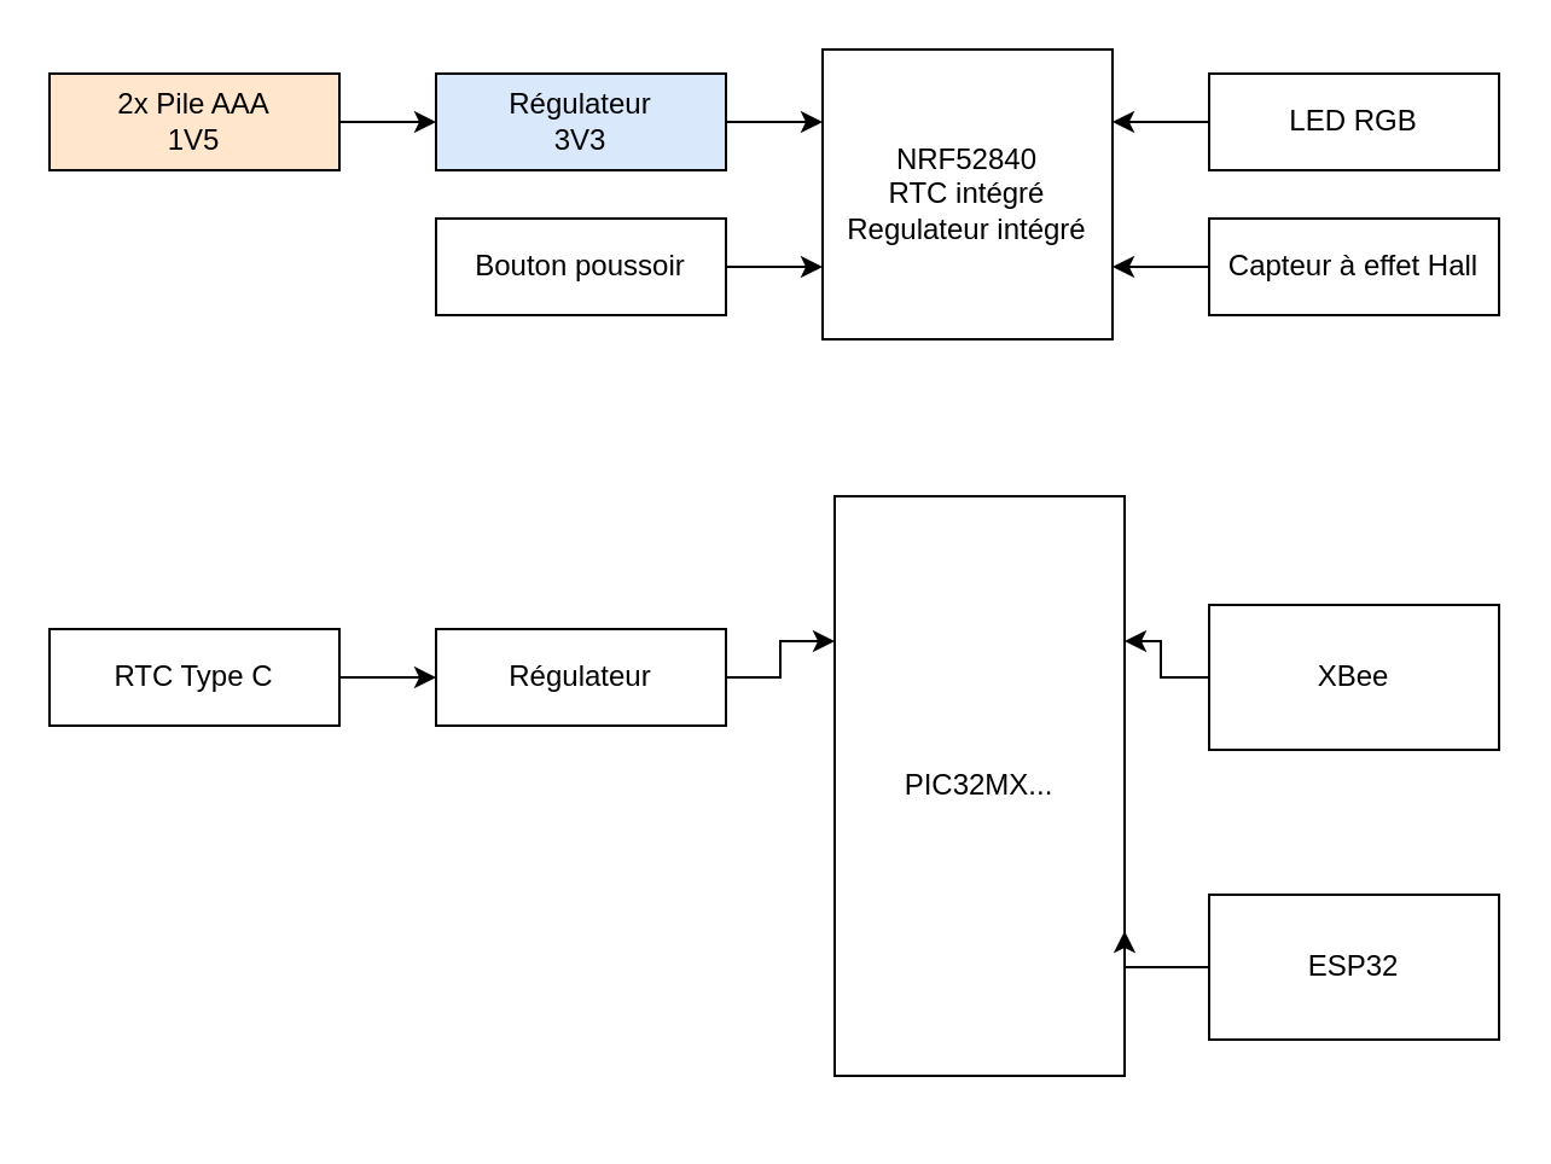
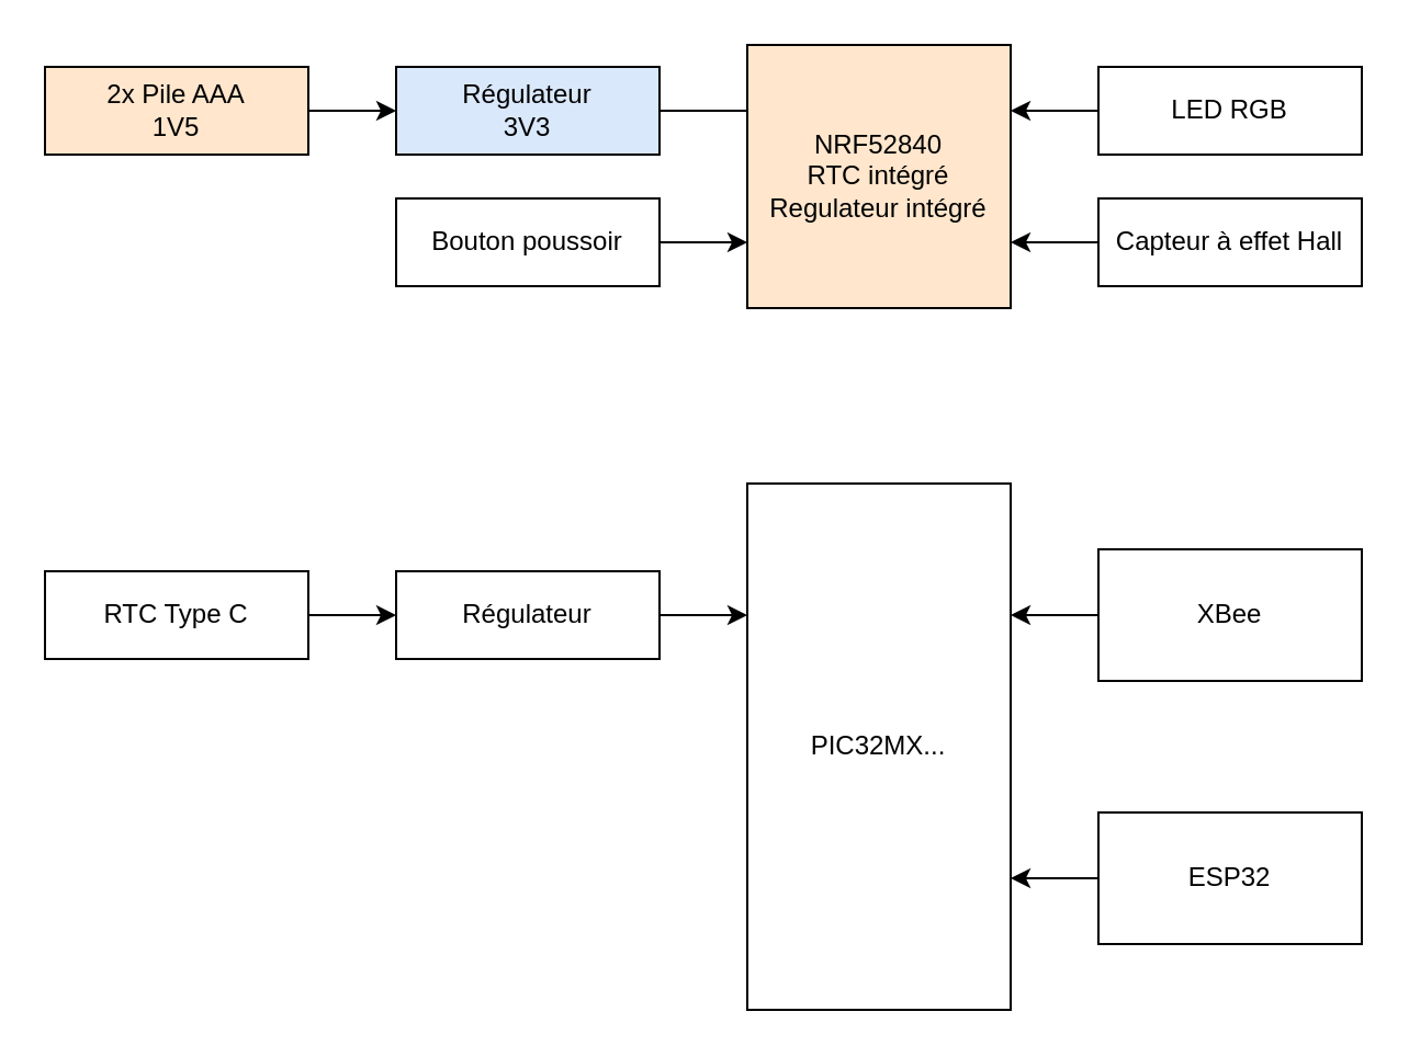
- <mxCell id="4" style="edgeStyle=orthogonalEdgeStyle;rounded=0;orthogonalLoop=1;jettySize=auto;html=1;exitX=1;exitY=0.5;exitDx=0;exitDy=0;entryX=0;entryY=0.25;entryDx=0;entryDy=0;" edge="1" parent="1" source="5" target="10"><mxGeometry relative="1" as="geometry" /></mxCell>
+ <mxCell id="4" style="edgeStyle=orthogonalEdgeStyle;rounded=0;orthogonalLoop=1;jettySize=auto;html=1;exitX=1;exitY=0.5;exitDx=0;exitDy=0;entryX=0;entryY=0.25;entryDx=0;entryDy=0;endArrow=none;" edge="1" parent="1" source="5" target="10"><mxGeometry relative="1" as="geometry" /></mxCell>
- <mxCell id="10" value="NRF52840&lt;br&gt;&lt;div&gt;RTC intégré&lt;/div&gt;&lt;div&gt;Regulateur intégré&lt;br&gt;&lt;/div&gt;" style="rounded=0;whiteSpace=wrap;html=1;" vertex="1" parent="1"><mxGeometry x="340" y="20" width="120" height="120" as="geometry" /></mxCell>
+ <mxCell id="10" value="NRF52840&lt;br&gt;&lt;div&gt;RTC intégré&lt;/div&gt;&lt;div&gt;Regulateur intégré&lt;br&gt;&lt;/div&gt;" style="rounded=0;whiteSpace=wrap;html=1;fillColor=#ffe6cc;" vertex="1" parent="1"><mxGeometry x="340" y="20" width="120" height="120" as="geometry" /></mxCell>
- <mxCell id="11" value="PIC32MX..." style="rounded=0;whiteSpace=wrap;html=1;" vertex="1" parent="1"><mxGeometry x="345" y="205" width="120" height="240" as="geometry" /></mxCell>
+ <mxCell id="11" value="PIC32MX..." style="rounded=0;whiteSpace=wrap;html=1;" vertex="1" parent="1"><mxGeometry x="340" y="220" width="120" height="240" as="geometry" /></mxCell>
